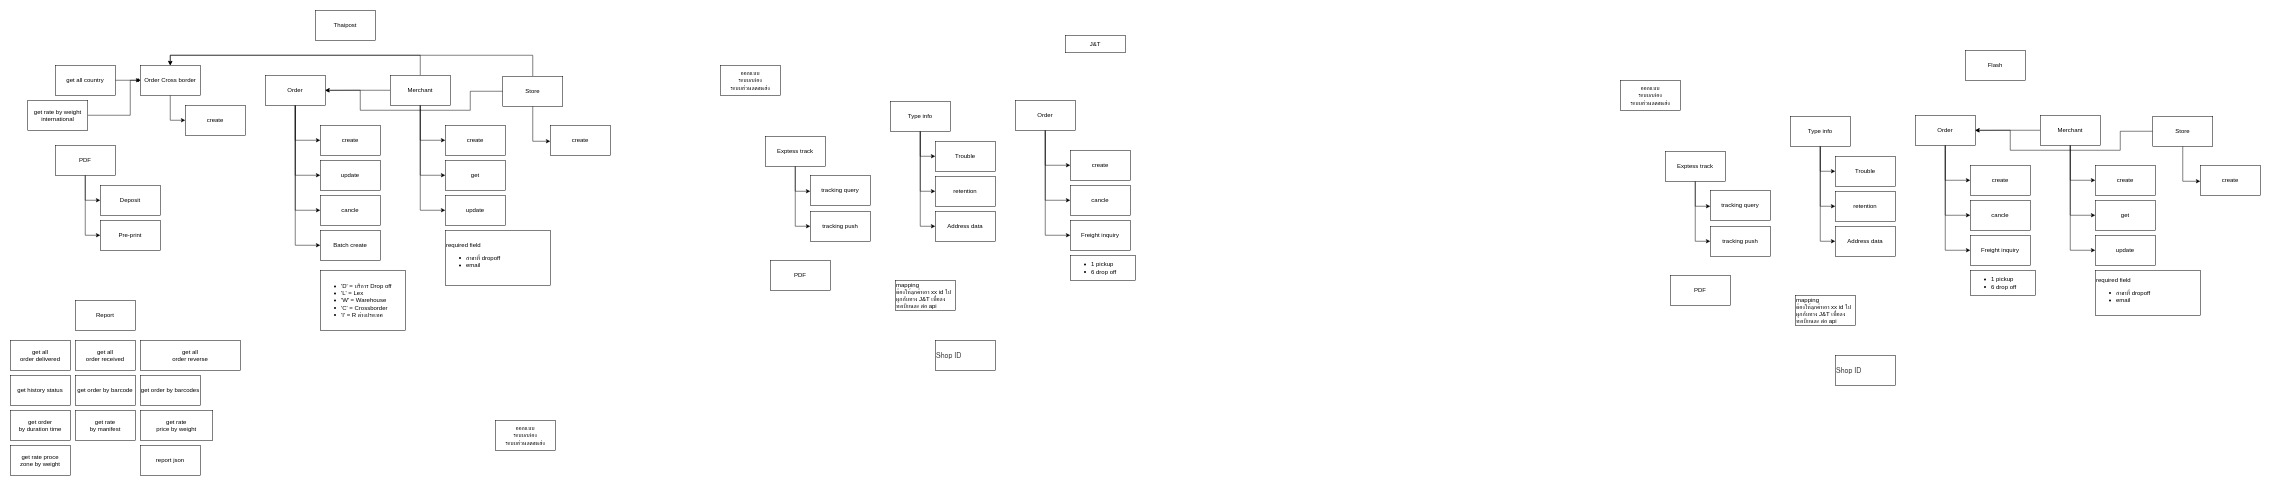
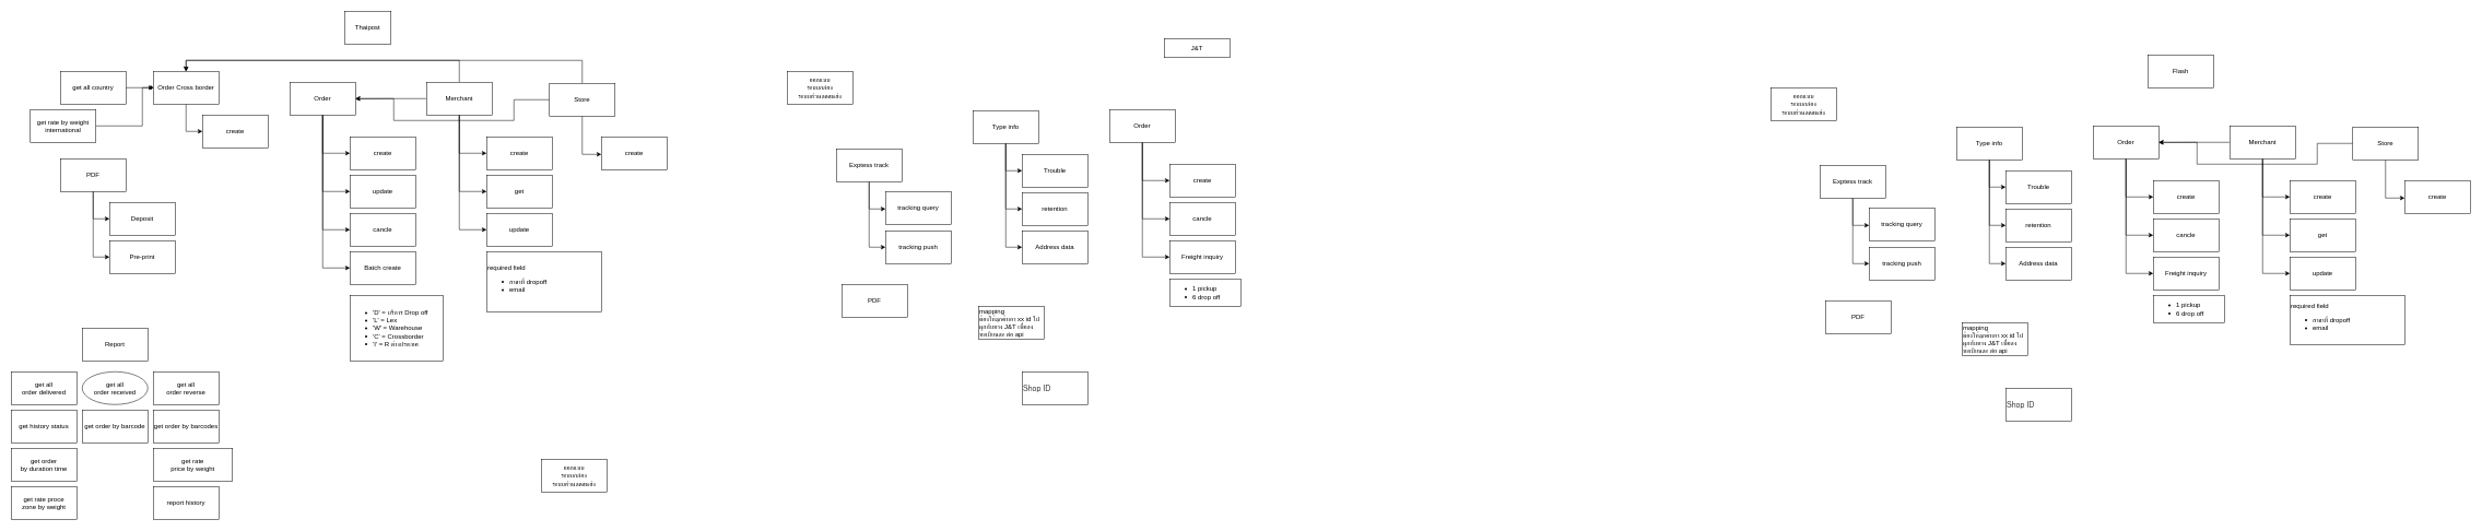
- <mxCell id="35" value="Thaipost" style="rounded=0;whiteSpace=wrap;html=1;" parent="1" vertex="1"><mxGeometry x="630" y="20" width="120" height="60" as="geometry" /></mxCell>
+ <mxCell id="35" value="Thaipost" style="rounded=0;whiteSpace=wrap;html=1;" parent="1" vertex="1"><mxGeometry x="630" y="20" width="85" height="60" as="geometry" /></mxCell>
- <mxCell id="56" value="get all&lt;br&gt;order received" style="rounded=0;whiteSpace=wrap;html=1;" parent="1" vertex="1"><mxGeometry x="150" y="680" width="120" height="60" as="geometry" /></mxCell>
+ <mxCell id="56" value="get all&lt;br&gt;order received" style="ellipse;whiteSpace=wrap;html=1;" parent="1" vertex="1"><mxGeometry x="150" y="680" width="120" height="60" as="geometry" /></mxCell>
- <mxCell id="59" value="get all&lt;br&gt;order reverse" style="rounded=0;whiteSpace=wrap;html=1;" parent="1" vertex="1"><mxGeometry x="280" y="680" width="200" height="60" as="geometry" /></mxCell>
+ <mxCell id="59" value="get all&lt;br&gt;order reverse" style="rounded=0;whiteSpace=wrap;html=1;" parent="1" vertex="1"><mxGeometry x="280" y="680" width="120" height="60" as="geometry" /></mxCell>
- <mxCell id="58" value="get rate&lt;br&gt;by manifest" style="rounded=0;whiteSpace=wrap;html=1;" parent="1" vertex="1"><mxGeometry x="150" y="820" width="120" height="60" as="geometry" /></mxCell>
- <mxCell id="62" value="report json" style="rounded=0;whiteSpace=wrap;html=1;" parent="1" vertex="1"><mxGeometry x="280" y="890" width="120" height="60" as="geometry" /></mxCell>
+ <mxCell id="62" value="report history" style="rounded=0;whiteSpace=wrap;html=1;" parent="1" vertex="1"><mxGeometry x="280" y="890" width="120" height="60" as="geometry" /></mxCell>
